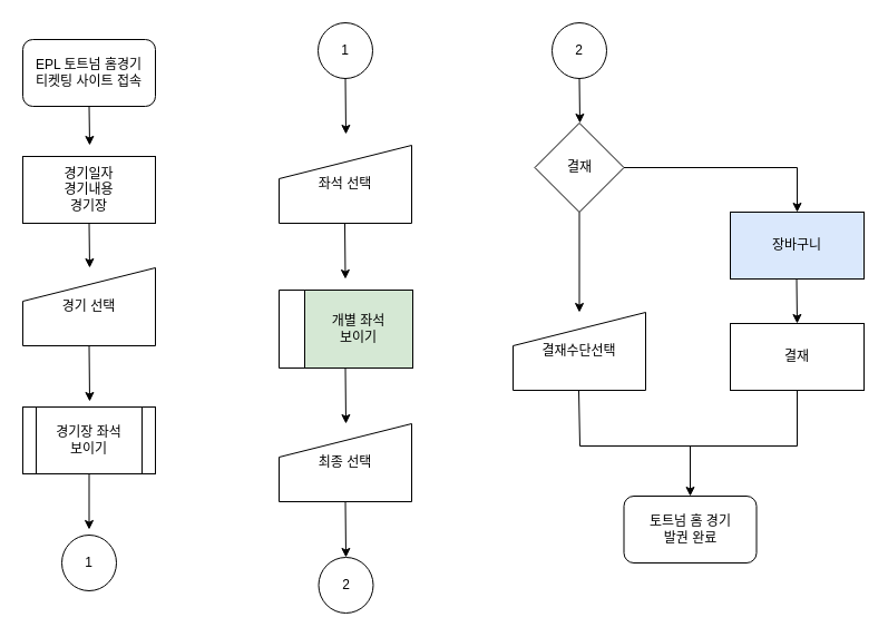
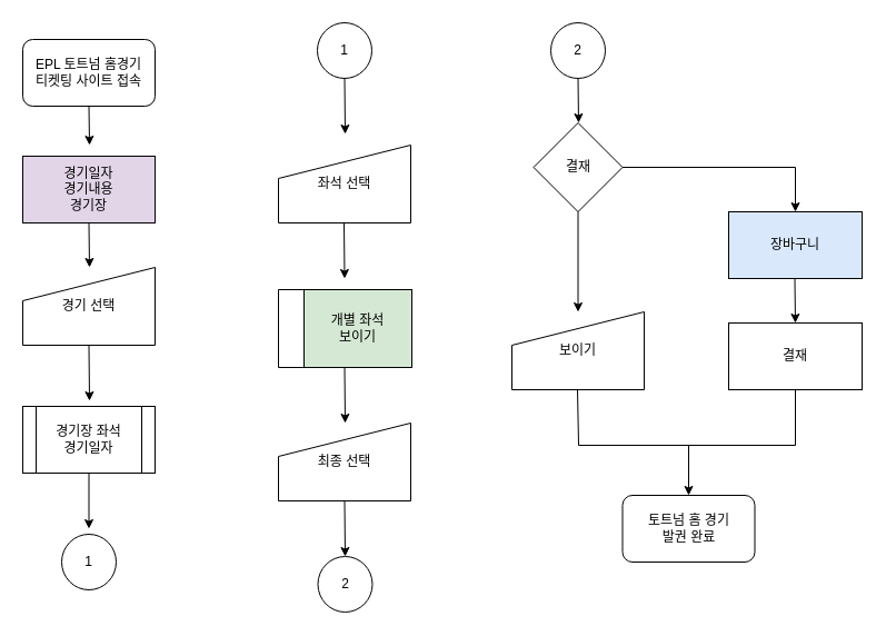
- <mxCell id="5" value="경기일자&lt;br&gt;경기내용&lt;br&gt;경기장" style="rounded=0;whiteSpace=wrap;html=1;" vertex="1" parent="1"><mxGeometry x="20" y="140" width="119" height="60" as="geometry" /></mxCell>
+ <mxCell id="5" value="경기일자&lt;br&gt;경기내용&lt;br&gt;경기장" style="rounded=0;whiteSpace=wrap;html=1;fillColor=#e1d5e7;" vertex="1" parent="1"><mxGeometry x="20" y="140" width="119" height="60" as="geometry" /></mxCell>
- <mxCell id="25" value="결재수단선택" style="shape=manualInput;whiteSpace=wrap;html=1;" vertex="1" parent="1"><mxGeometry x="460" y="280" width="119" height="70" as="geometry" /></mxCell>
+ <mxCell id="25" value="보이기" style="shape=manualInput;whiteSpace=wrap;html=1;" vertex="1" parent="1"><mxGeometry x="460" y="280" width="119" height="70" as="geometry" /></mxCell>
- <mxCell id="8" value="경기장 좌석&lt;br&gt;보이기" style="shape=process;whiteSpace=wrap;html=1;backgroundOutline=1;" vertex="1" parent="1"><mxGeometry x="20" y="365" width="119" height="60" as="geometry" /></mxCell>
+ <mxCell id="8" value="경기장 좌석&lt;br&gt;경기일자" style="shape=process;whiteSpace=wrap;html=1;backgroundOutline=1;" vertex="1" parent="1"><mxGeometry x="20" y="365" width="119" height="60" as="geometry" /></mxCell>
